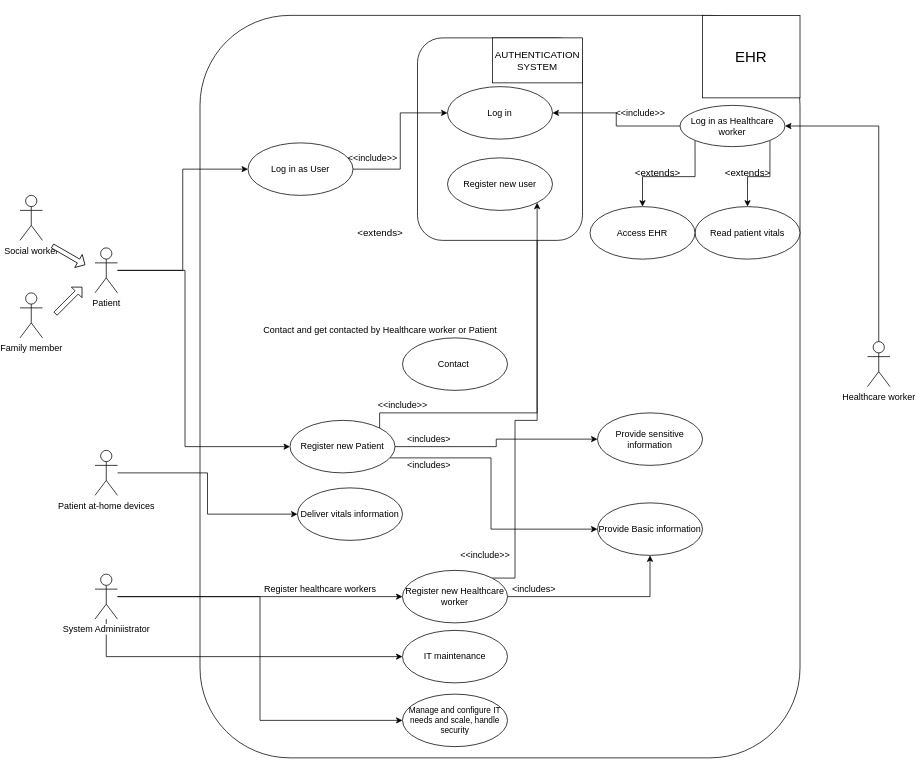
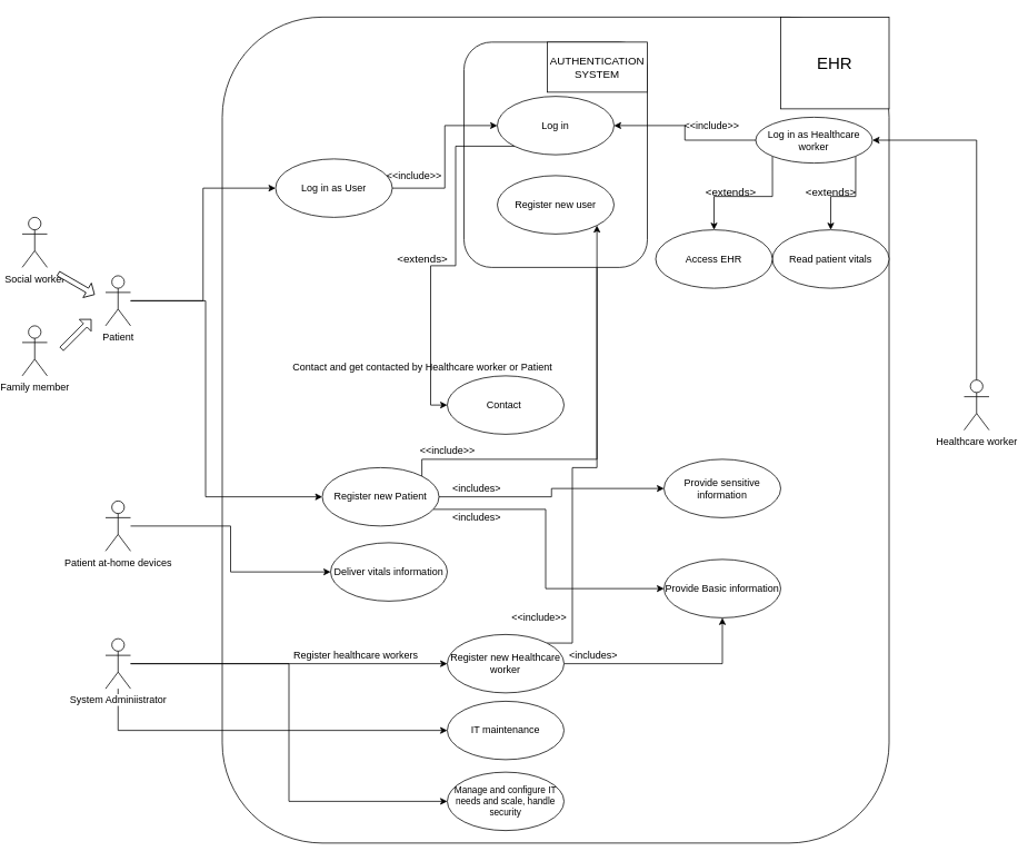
+ <mxCell id="43" style="edgeStyle=orthogonalEdgeStyle;rounded=0;orthogonalLoop=1;jettySize=auto;html=1;entryX=0;entryY=0.5;entryDx=0;entryDy=0;exitX=0;exitY=1;exitDx=0;exitDy=0;" parent="1" source="33" target="10" edge="1"><mxGeometry relative="1" as="geometry"><Array as="points"><mxPoint x="540" y="174" /><mxPoint x="540" y="318" /><mxPoint x="510" y="318" /><mxPoint x="510" y="485" /></Array></mxGeometry></mxCell>
